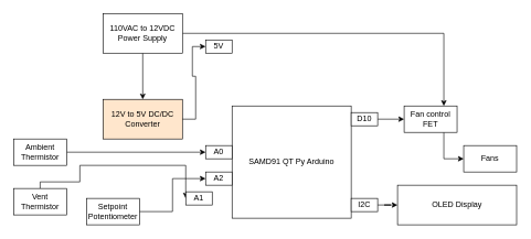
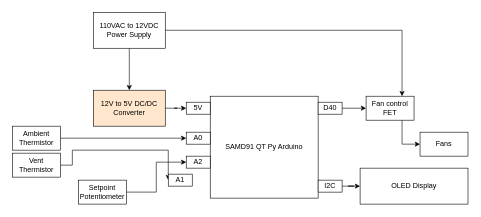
- <mxCell id="8" value="5V" style="rounded=0;whiteSpace=wrap;html=1;" vertex="1" parent="1"><mxGeometry x="310" y="60" width="40" height="20" as="geometry" /></mxCell>
+ <mxCell id="8" value="5V" style="rounded=0;whiteSpace=wrap;html=1;" vertex="1" parent="1"><mxGeometry x="310" y="170" width="40" height="20" as="geometry" /></mxCell>
- <mxCell id="21" value="D10" style="rounded=0;whiteSpace=wrap;html=1;" vertex="1" parent="1"><mxGeometry x="530" y="170" width="40" height="20" as="geometry" /></mxCell>
+ <mxCell id="21" value="D40" style="rounded=0;whiteSpace=wrap;html=1;" vertex="1" parent="1"><mxGeometry x="530" y="170" width="40" height="20" as="geometry" /></mxCell>
- <mxCell id="12" value="Vent Thermistor" style="rounded=0;whiteSpace=wrap;html=1;" vertex="1" parent="1"><mxGeometry x="20" y="285" width="80" height="40" as="geometry" /></mxCell>
+ <mxCell id="12" value="Vent Thermistor" style="rounded=0;whiteSpace=wrap;html=1;" vertex="1" parent="1"><mxGeometry x="20" y="255" width="80" height="40" as="geometry" /></mxCell>
